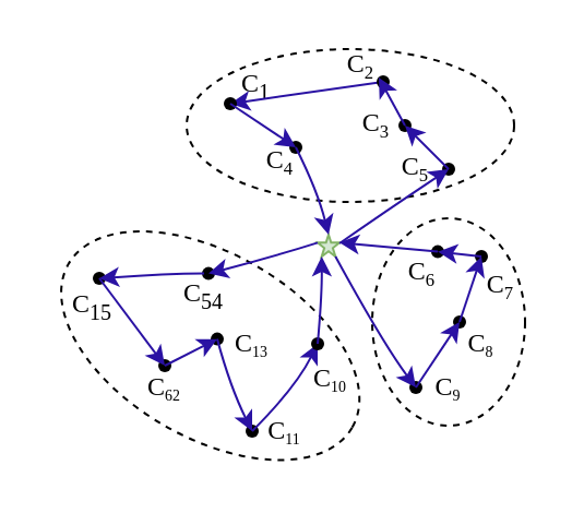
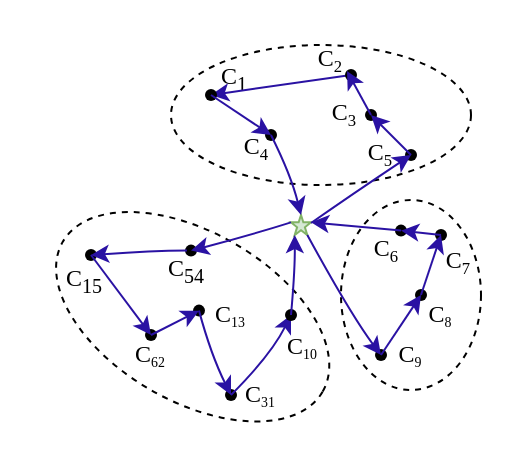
- <mxCell id="5" value="C&lt;span style=&quot;font-size: 8.333px;&quot;&gt;&lt;sub&gt;11&lt;/sub&gt;&lt;/span&gt;" style="rounded=0;whiteSpace=wrap;html=1;fillColor=none;strokeColor=none;fontFamily=Times New Roman;" parent="1" vertex="1"><mxGeometry x="120" y="187" width="20" height="20" as="geometry" /></mxCell>
+ <mxCell id="5" value="C&lt;span style=&quot;font-size: 8.333px;&quot;&gt;&lt;sub&gt;31&lt;/sub&gt;&lt;/span&gt;" style="rounded=0;whiteSpace=wrap;html=1;fillColor=none;strokeColor=none;fontFamily=Times New Roman;" parent="1" vertex="1"><mxGeometry x="120" y="187" width="20" height="20" as="geometry" /></mxCell>
